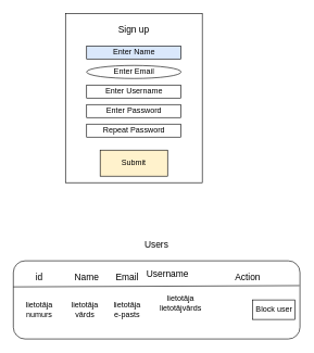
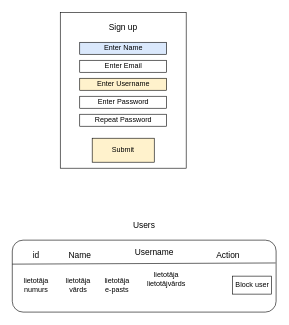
- <mxCell id="5" value="Enter Email" style="ellipse;whiteSpace=wrap;html=1;" vertex="1" parent="1"><mxGeometry x="132.5" y="100" width="145" height="20" as="geometry" /></mxCell>
+ <mxCell id="5" value="Enter Email" style="rounded=0;whiteSpace=wrap;html=1;" vertex="1" parent="1"><mxGeometry x="132.5" y="100" width="145" height="20" as="geometry" /></mxCell>
- <mxCell id="6" value="Enter Username" style="rounded=0;whiteSpace=wrap;html=1;" vertex="1" parent="1"><mxGeometry x="132.5" y="130" width="145" height="20" as="geometry" /></mxCell>
+ <mxCell id="6" value="Enter Username" style="rounded=0;whiteSpace=wrap;html=1;fillColor=#fff2cc;" vertex="1" parent="1"><mxGeometry x="132.5" y="130" width="145" height="20" as="geometry" /></mxCell>
- <mxCell id="15" value="&lt;font style=&quot;font-size: 14px;&quot;&gt;Email&lt;/font&gt;" style="text;html=1;strokeColor=none;fillColor=none;align=center;verticalAlign=middle;whiteSpace=wrap;rounded=0;" vertex="1" parent="1"><mxGeometry x="175" y="415" width="40" height="20" as="geometry" /></mxCell>
